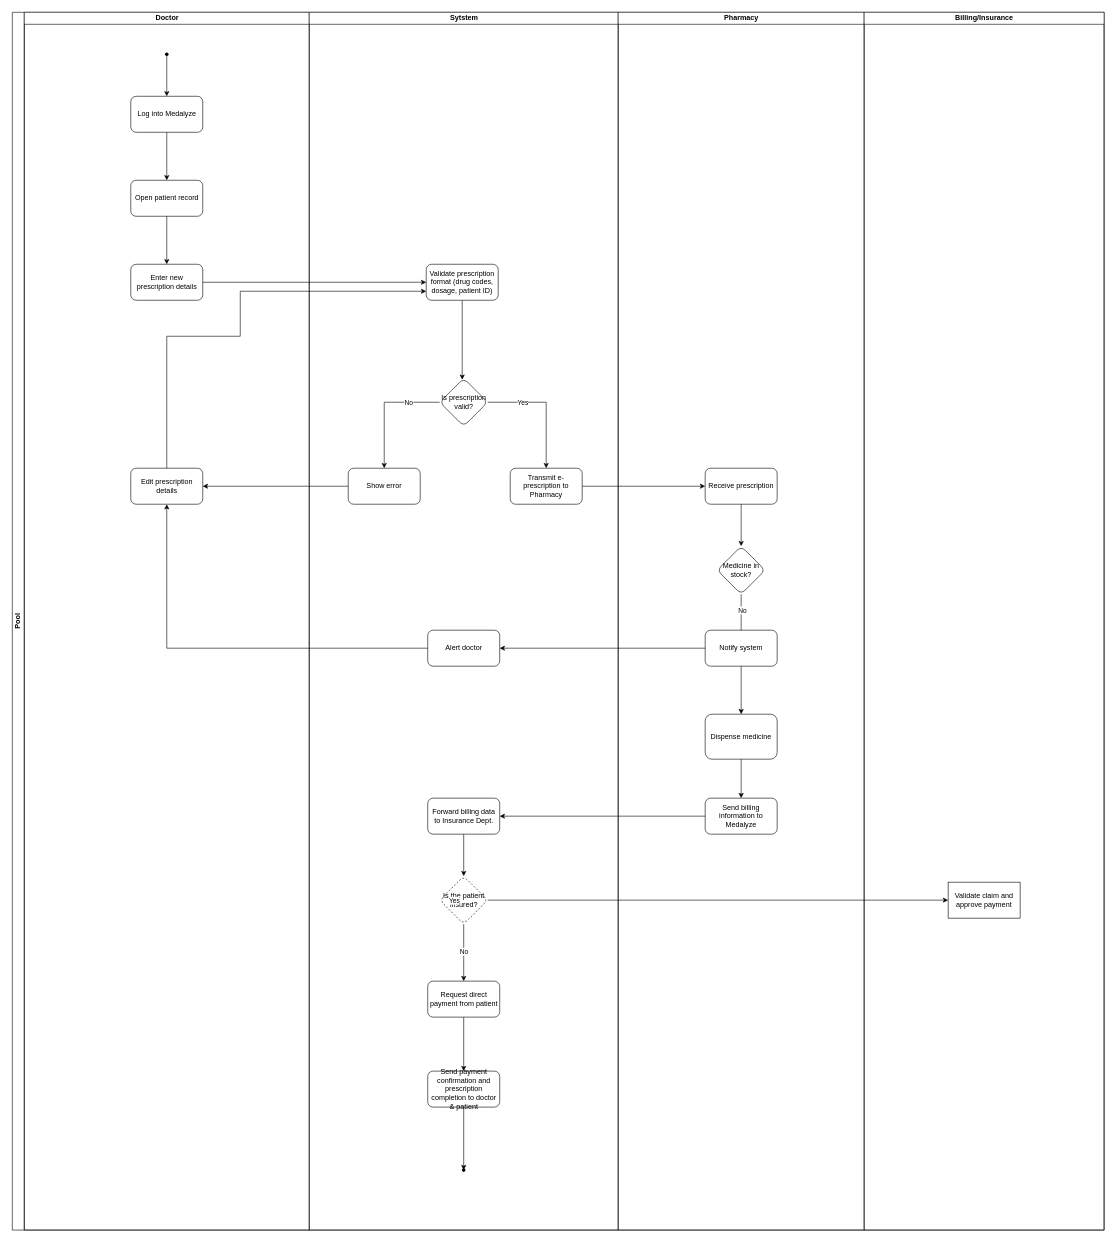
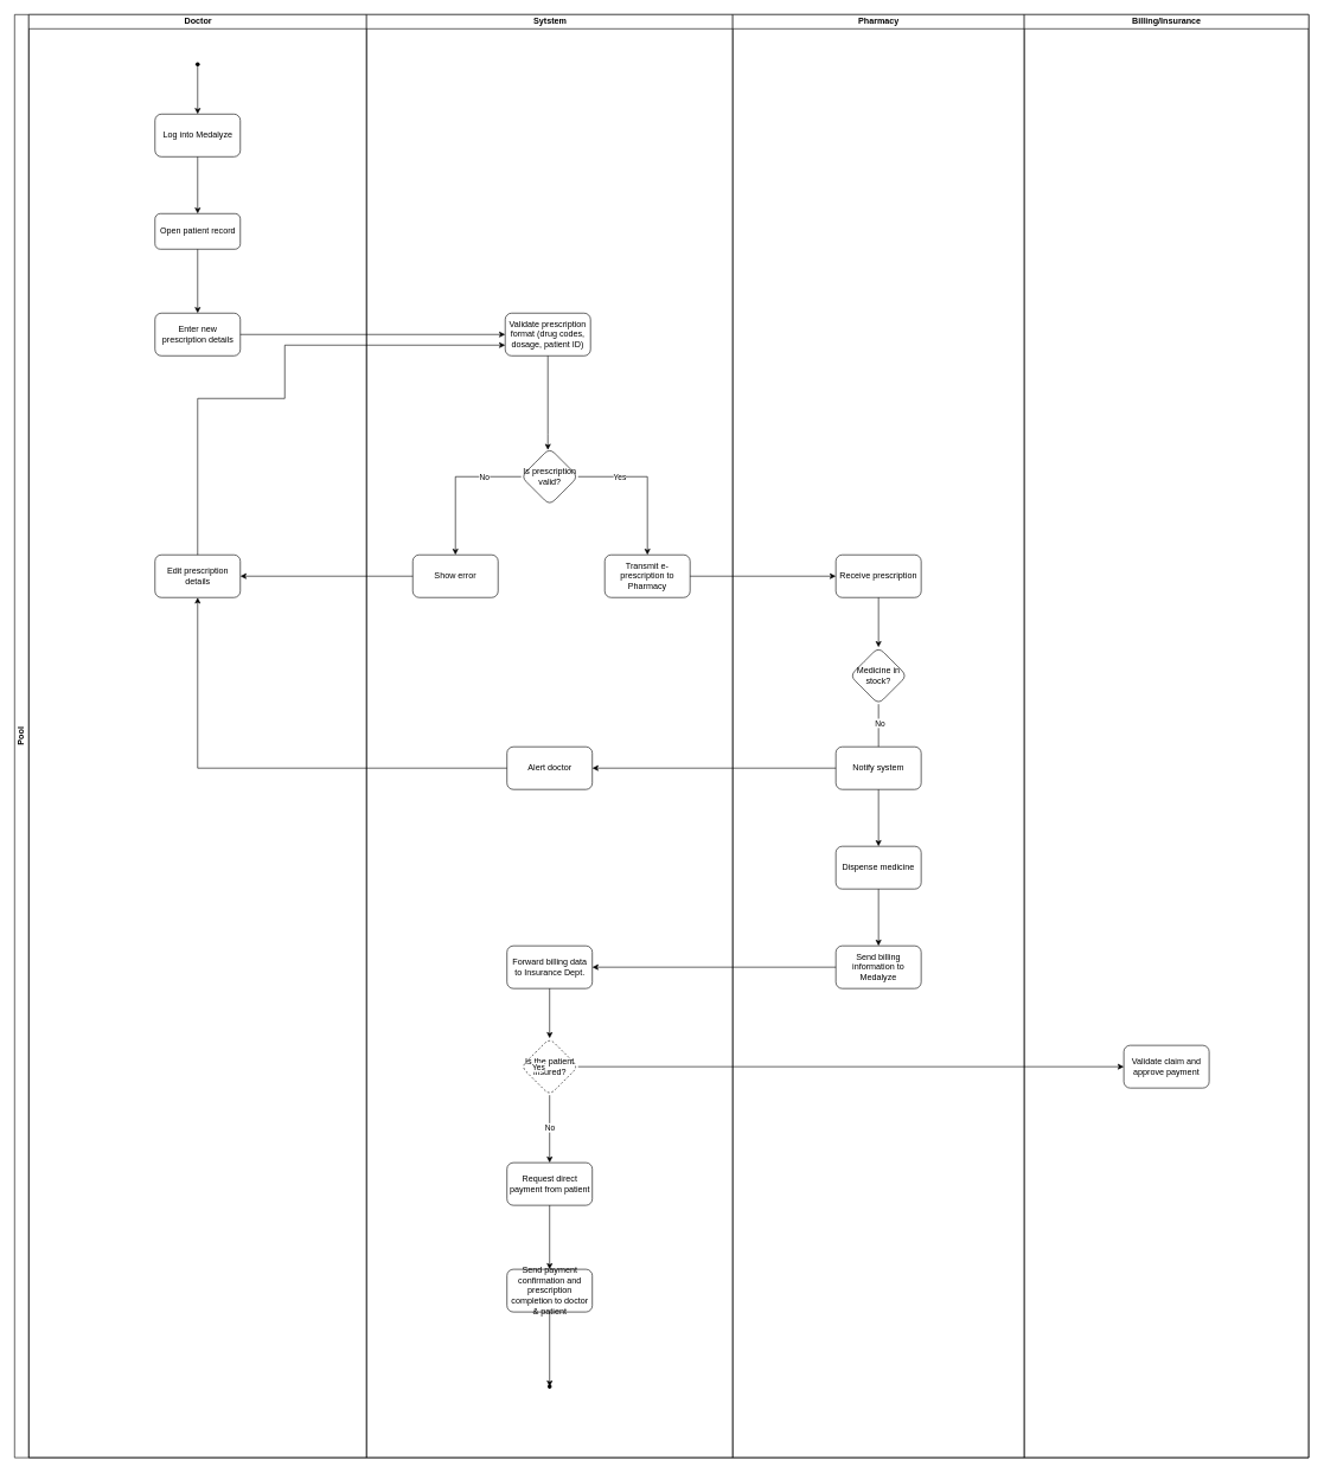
- <mxCell id="9" value="Open patient record" style="rounded=1;whiteSpace=wrap;html=1;fillColor=none;sketch=0;pointerEvents=1;resizable=0;" vertex="1" parent="3"><mxGeometry x="177.5" y="280" width="120" height="60" as="geometry" /></mxCell>
+ <mxCell id="9" value="Open patient record" style="rounded=1;whiteSpace=wrap;html=1;fillColor=none;sketch=0;pointerEvents=1;resizable=0;" vertex="1" parent="3"><mxGeometry x="177.5" y="280" width="120" height="50" as="geometry" /></mxCell>
- <mxCell id="42" value="Dispense medicine" style="rounded=1;whiteSpace=wrap;html=1;fillColor=none;sketch=0;pointerEvents=1;resizable=0;" vertex="1" parent="33"><mxGeometry x="145" y="1170" width="120" height="75" as="geometry" /></mxCell>
+ <mxCell id="42" value="Dispense medicine" style="rounded=1;whiteSpace=wrap;html=1;fillColor=none;sketch=0;pointerEvents=1;resizable=0;" vertex="1" parent="33"><mxGeometry x="145" y="1170" width="120" height="60" as="geometry" /></mxCell>
- <mxCell id="45" value="Validate claim and approve payment" style="whiteSpace=wrap;html=1;fillColor=none;sketch=0;pointerEvents=1;resizable=0;rounded=0;" vertex="1" parent="44"><mxGeometry x="140" y="1450" width="120" height="60" as="geometry" /></mxCell>
+ <mxCell id="45" value="Validate claim and approve payment" style="rounded=1;whiteSpace=wrap;html=1;fillColor=none;sketch=0;pointerEvents=1;resizable=0;" vertex="1" parent="44"><mxGeometry x="140" y="1450" width="120" height="60" as="geometry" /></mxCell>
